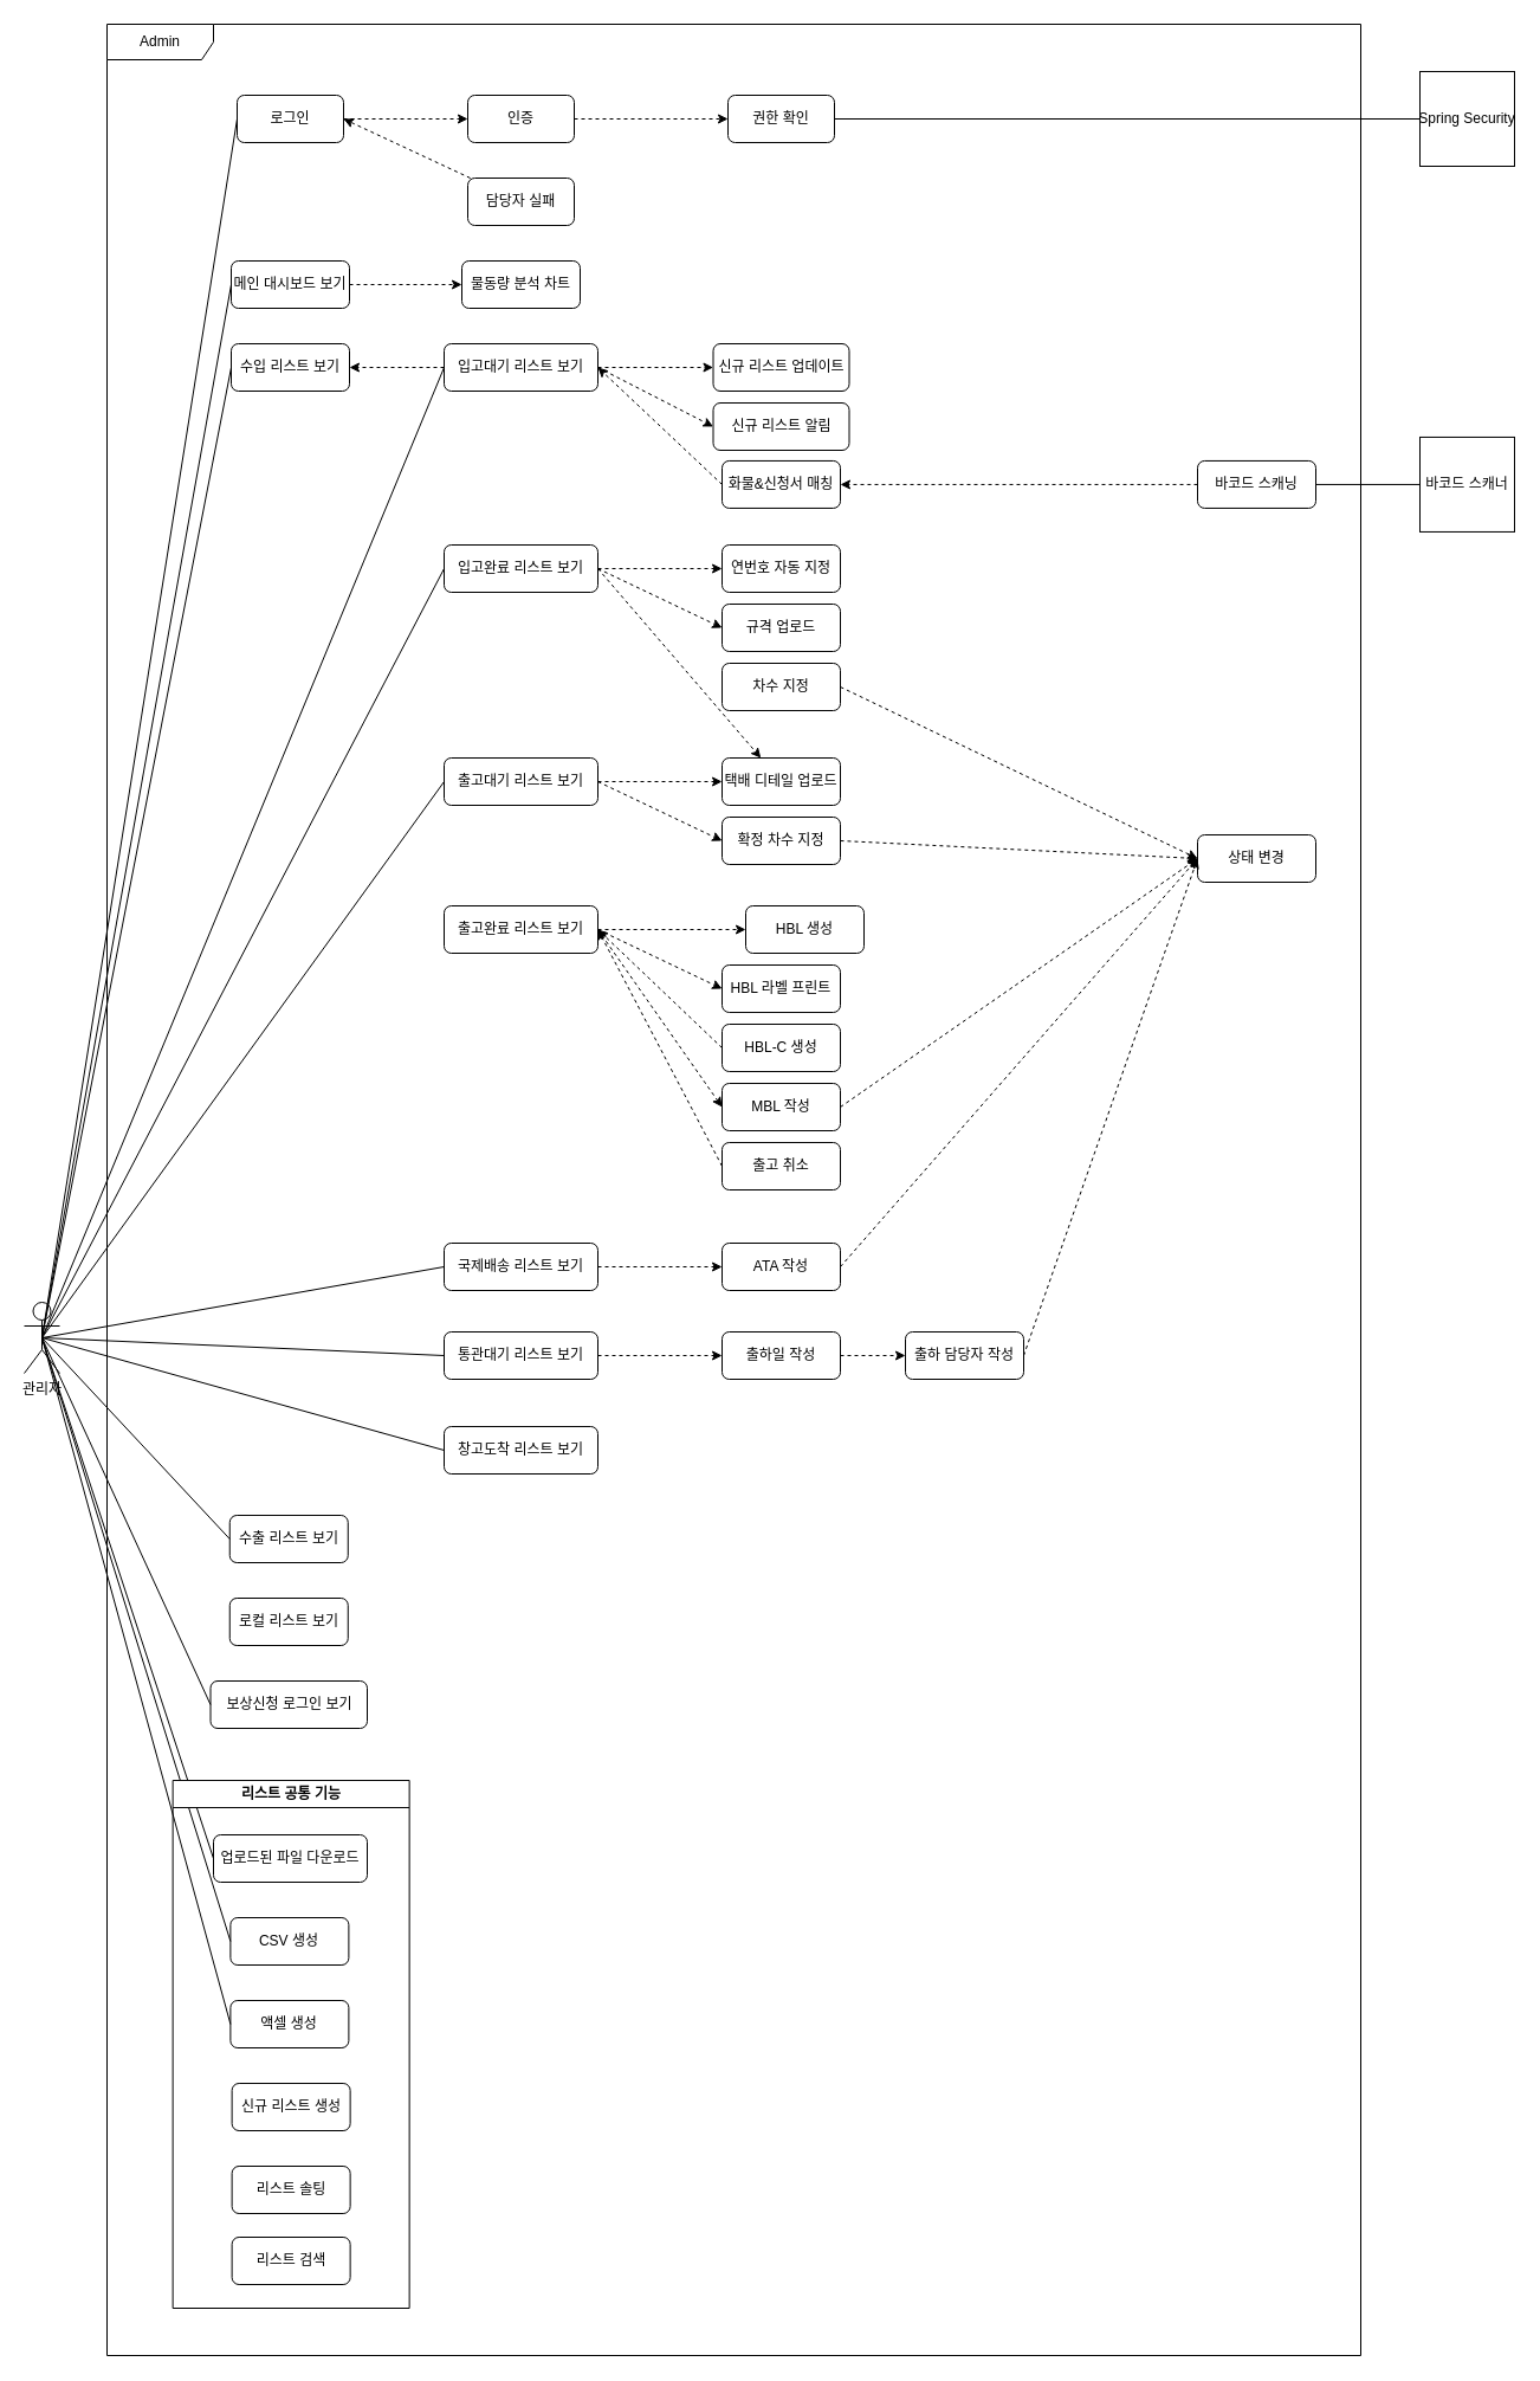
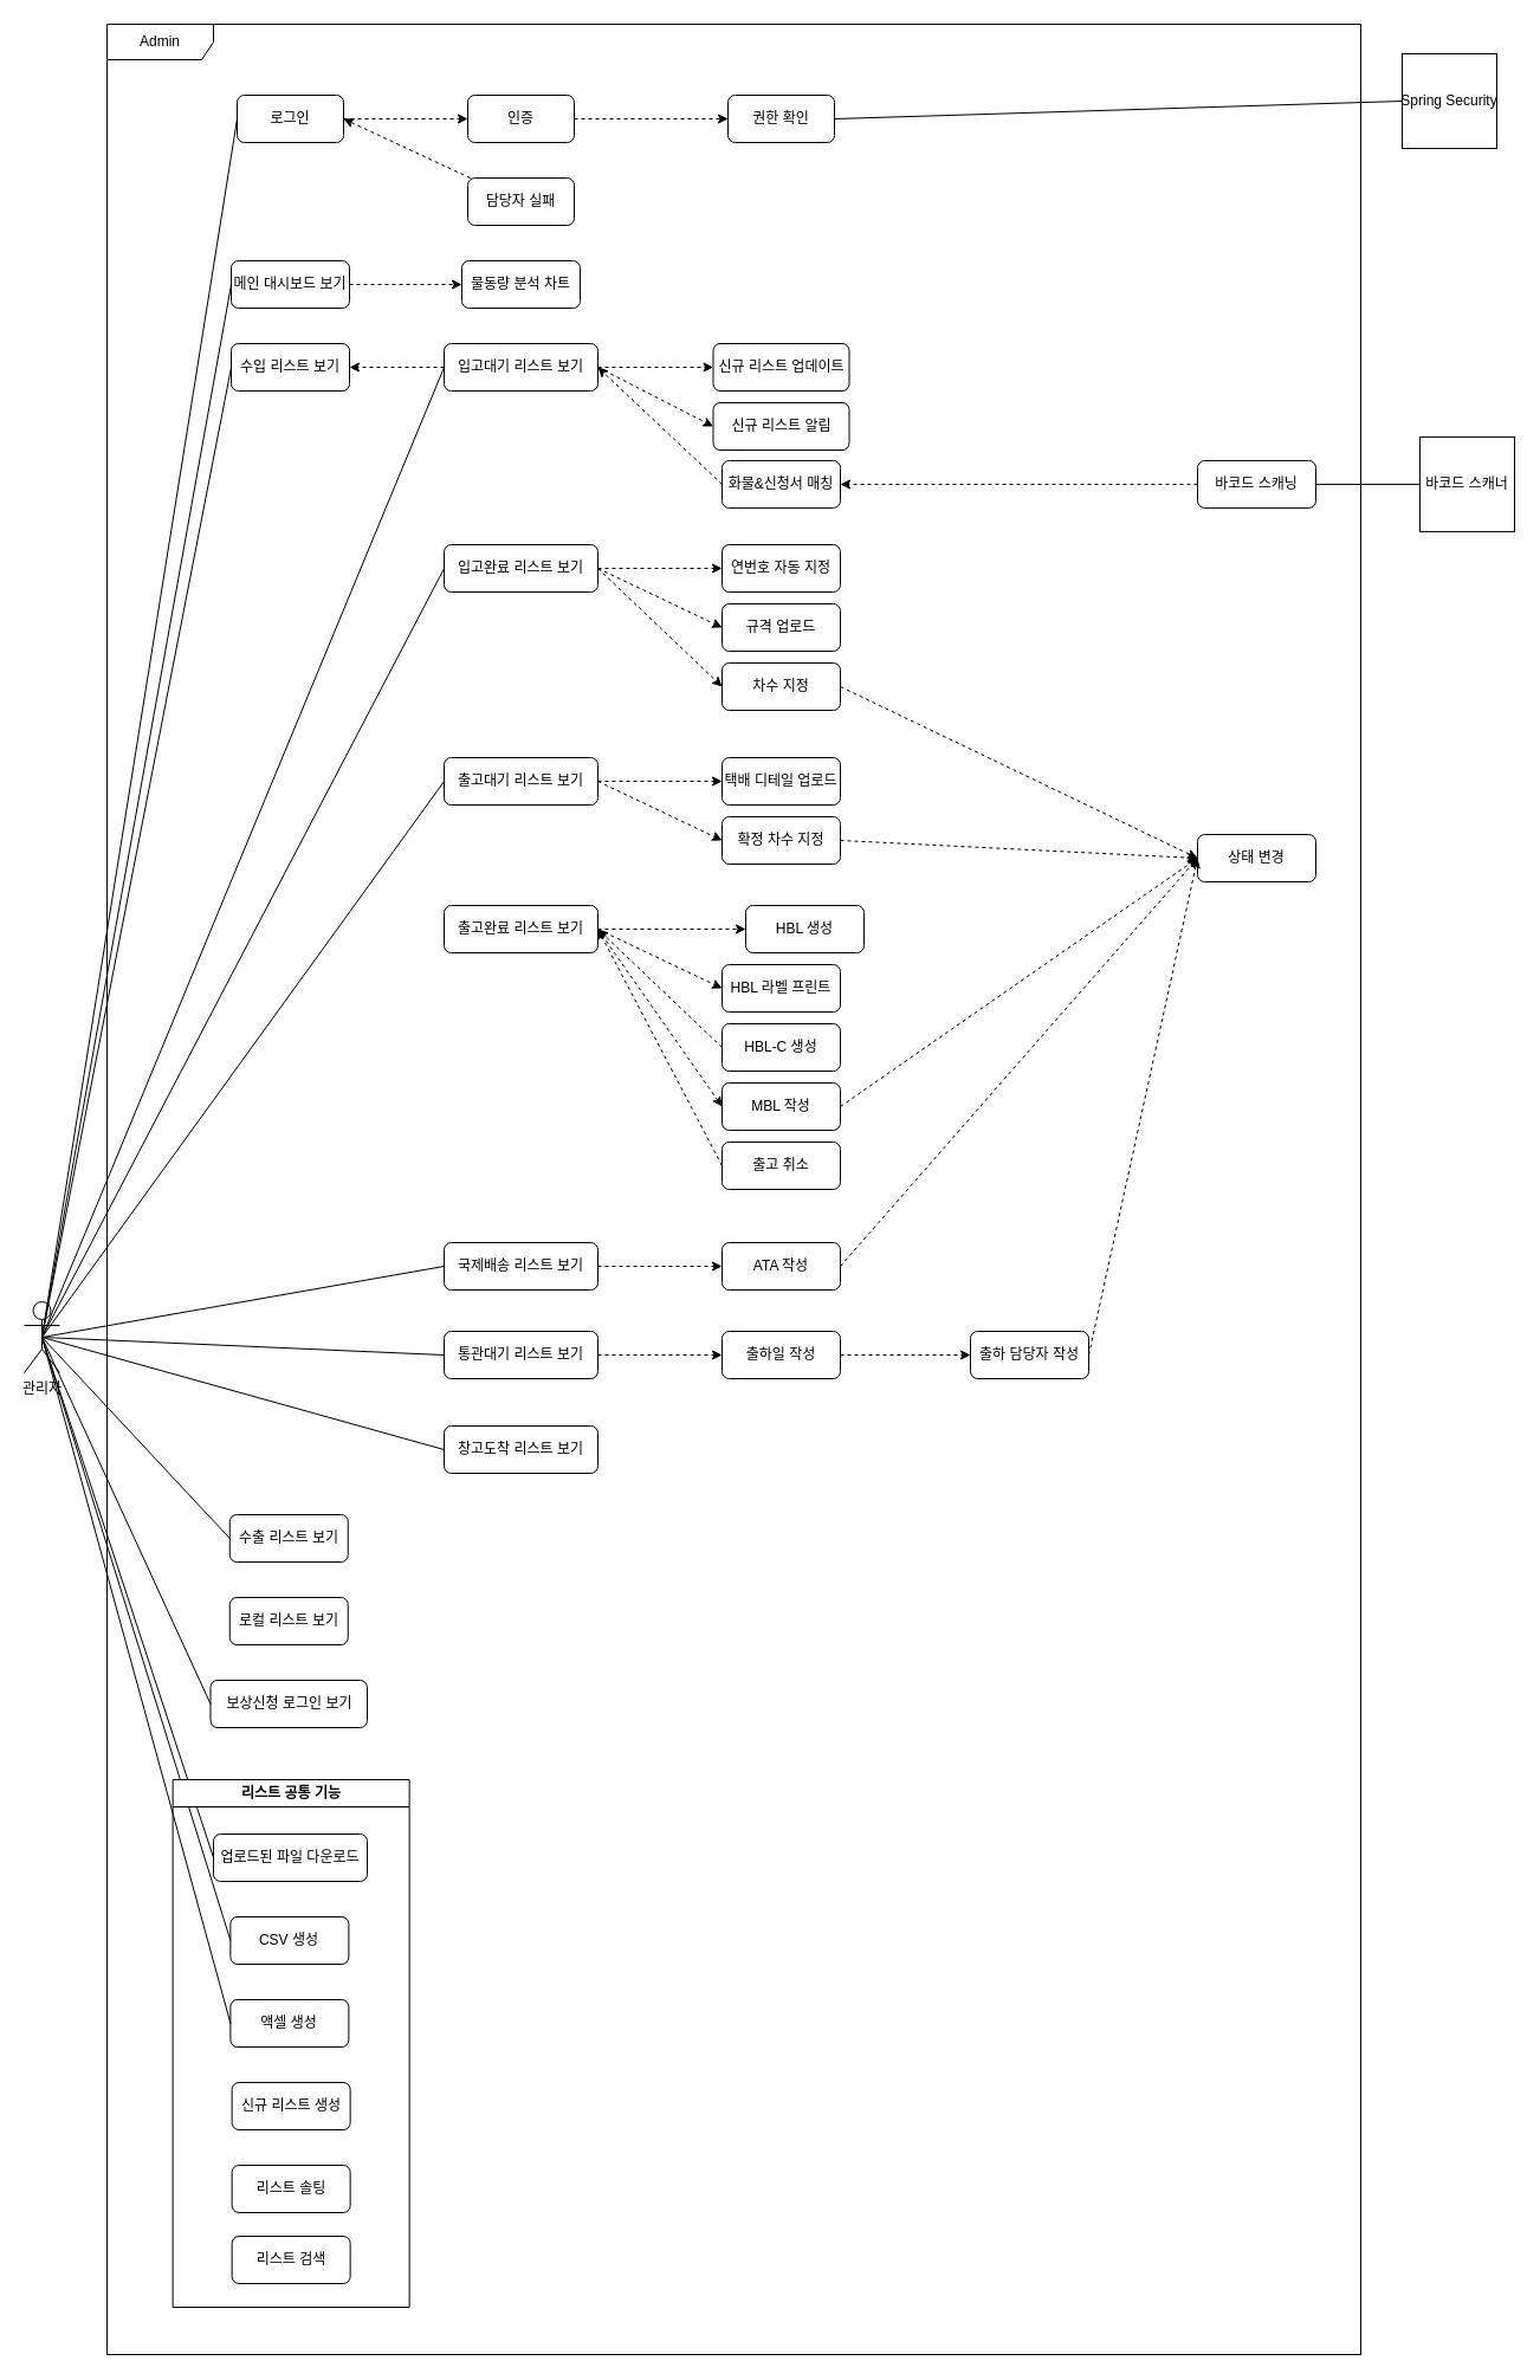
- <mxCell id="47" value="&lt;span style=&quot;white-space: pre;&quot;&gt;Spring Security&lt;/span&gt;" style="whiteSpace=wrap;html=1;aspect=fixed;" vertex="1" parent="1"><mxGeometry x="1200" y="60" width="80" height="80" as="geometry" /></mxCell>
+ <mxCell id="47" value="&lt;span style=&quot;white-space: pre;&quot;&gt;Spring Security&lt;/span&gt;" style="whiteSpace=wrap;html=1;aspect=fixed;" vertex="1" parent="1"><mxGeometry x="1185" y="45" width="80" height="80" as="geometry" /></mxCell>
- <mxCell id="54" style="edgeStyle=none;rounded=0;orthogonalLoop=1;jettySize=auto;html=1;exitX=1;exitY=0.5;exitDx=0;exitDy=0;dashed=1;" edge="1" parent="1" source="55" target="69"><mxGeometry relative="1" as="geometry" /></mxCell>
+ <mxCell id="54" style="edgeStyle=none;rounded=0;orthogonalLoop=1;jettySize=auto;html=1;exitX=1;exitY=0.5;exitDx=0;exitDy=0;entryX=0;entryY=0.5;entryDx=0;entryDy=0;dashed=1;" edge="1" parent="1" source="55" target="36"><mxGeometry relative="1" as="geometry" /></mxCell>
- <mxCell id="82" value="출하 담당자 작성" style="rounded=1;whiteSpace=wrap;html=1;" vertex="1" parent="1"><mxGeometry x="765" y="1125" width="100" height="40" as="geometry" /></mxCell>
+ <mxCell id="82" value="출하 담당자 작성" style="rounded=1;whiteSpace=wrap;html=1;" vertex="1" parent="1"><mxGeometry x="820" y="1125" width="100" height="40" as="geometry" /></mxCell>
